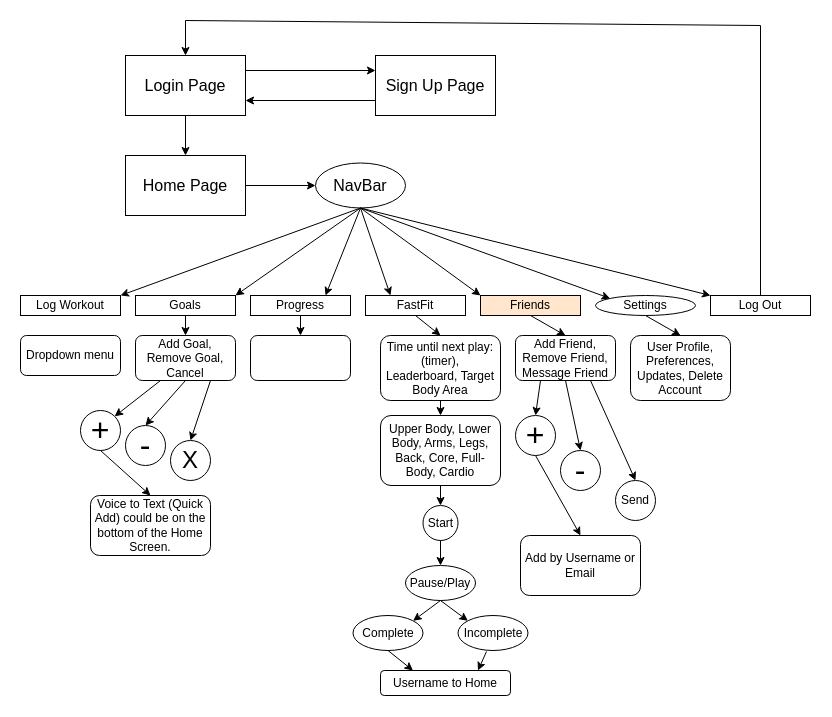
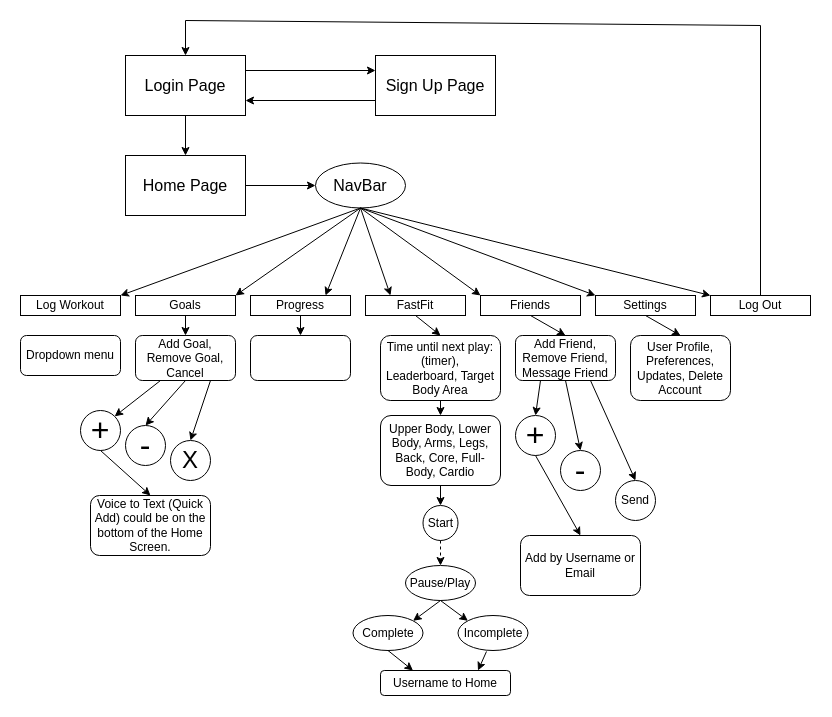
- <mxCell id="15" value="Friends" style="rounded=0;whiteSpace=wrap;html=1;fillColor=#ffe6cc;" vertex="1" parent="1"><mxGeometry x="480" y="295" width="100" height="20" as="geometry" /></mxCell>
+ <mxCell id="15" value="Friends" style="rounded=0;whiteSpace=wrap;html=1;" vertex="1" parent="1"><mxGeometry x="480" y="295" width="100" height="20" as="geometry" /></mxCell>
- <mxCell id="13" value="Settings" style="ellipse;whiteSpace=wrap;html=1;" vertex="1" parent="1"><mxGeometry x="595" y="295" width="100" height="20" as="geometry" /></mxCell>
+ <mxCell id="13" value="Settings" style="rounded=0;whiteSpace=wrap;html=1;" vertex="1" parent="1"><mxGeometry x="595" y="295" width="100" height="20" as="geometry" /></mxCell>
- <mxCell id="57" value="" style="endArrow=classic;html=1;rounded=0;exitX=0.5;exitY=1;exitDx=0;exitDy=0;entryX=0.5;entryY=0;entryDx=0;entryDy=0;" edge="1" parent="1" source="55" target="56"><mxGeometry width="50" height="50" relative="1" as="geometry"><mxPoint x="380" y="400" as="sourcePoint" /><mxPoint x="430" y="350" as="targetPoint" /></mxGeometry></mxCell>
+ <mxCell id="57" value="" style="endArrow=classic;html=1;rounded=0;exitX=0.5;exitY=1;exitDx=0;exitDy=0;entryX=0.5;entryY=0;entryDx=0;entryDy=0;dashed=1;" edge="1" parent="1" source="55" target="56"><mxGeometry width="50" height="50" relative="1" as="geometry"><mxPoint x="380" y="400" as="sourcePoint" /><mxPoint x="430" y="350" as="targetPoint" /></mxGeometry></mxCell>
